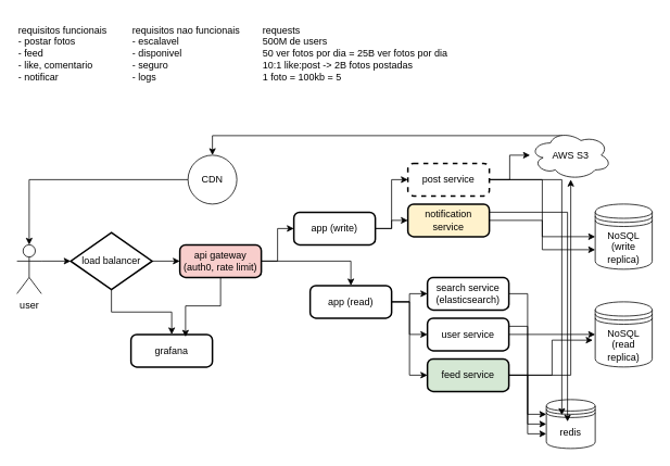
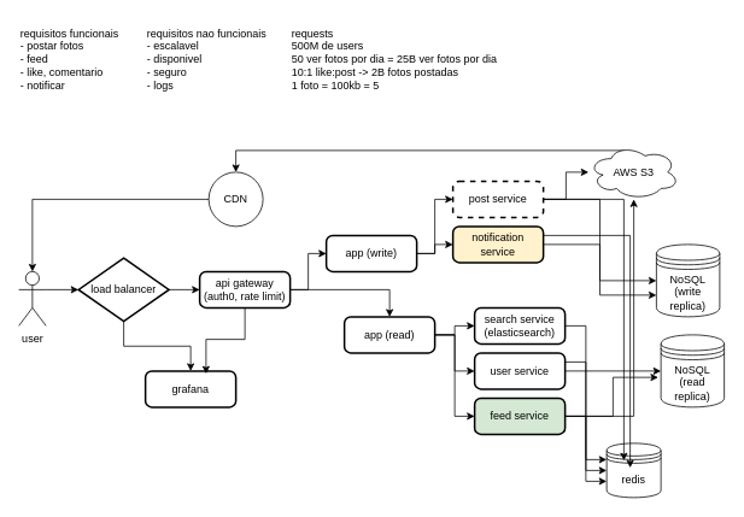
- <mxCell id="37" value="NoSQL (write replica)" style="shape=datastore;whiteSpace=wrap;html=1;" vertex="1" parent="1"><mxGeometry x="730" y="250" width="70" height="80" as="geometry" /></mxCell>
+ <mxCell id="37" value="NoSQL (write replica)" style="shape=datastore;whiteSpace=wrap;html=1;" vertex="1" parent="1"><mxGeometry x="725" y="270" width="70" height="80" as="geometry" /></mxCell>
- <mxCell id="12" value="api gateway&lt;br&gt;(auth0, rate limit)" style="rounded=1;whiteSpace=wrap;html=1;absoluteArcSize=1;arcSize=14;strokeWidth=2;fillColor=#f8cecc;" vertex="1" parent="1"><mxGeometry x="220" y="300" width="100" height="40" as="geometry" /></mxCell>
+ <mxCell id="12" value="api gateway&lt;br&gt;(auth0, rate limit)" style="rounded=1;whiteSpace=wrap;html=1;absoluteArcSize=1;arcSize=14;strokeWidth=2;" vertex="1" parent="1"><mxGeometry x="220" y="300" width="100" height="40" as="geometry" /></mxCell>
